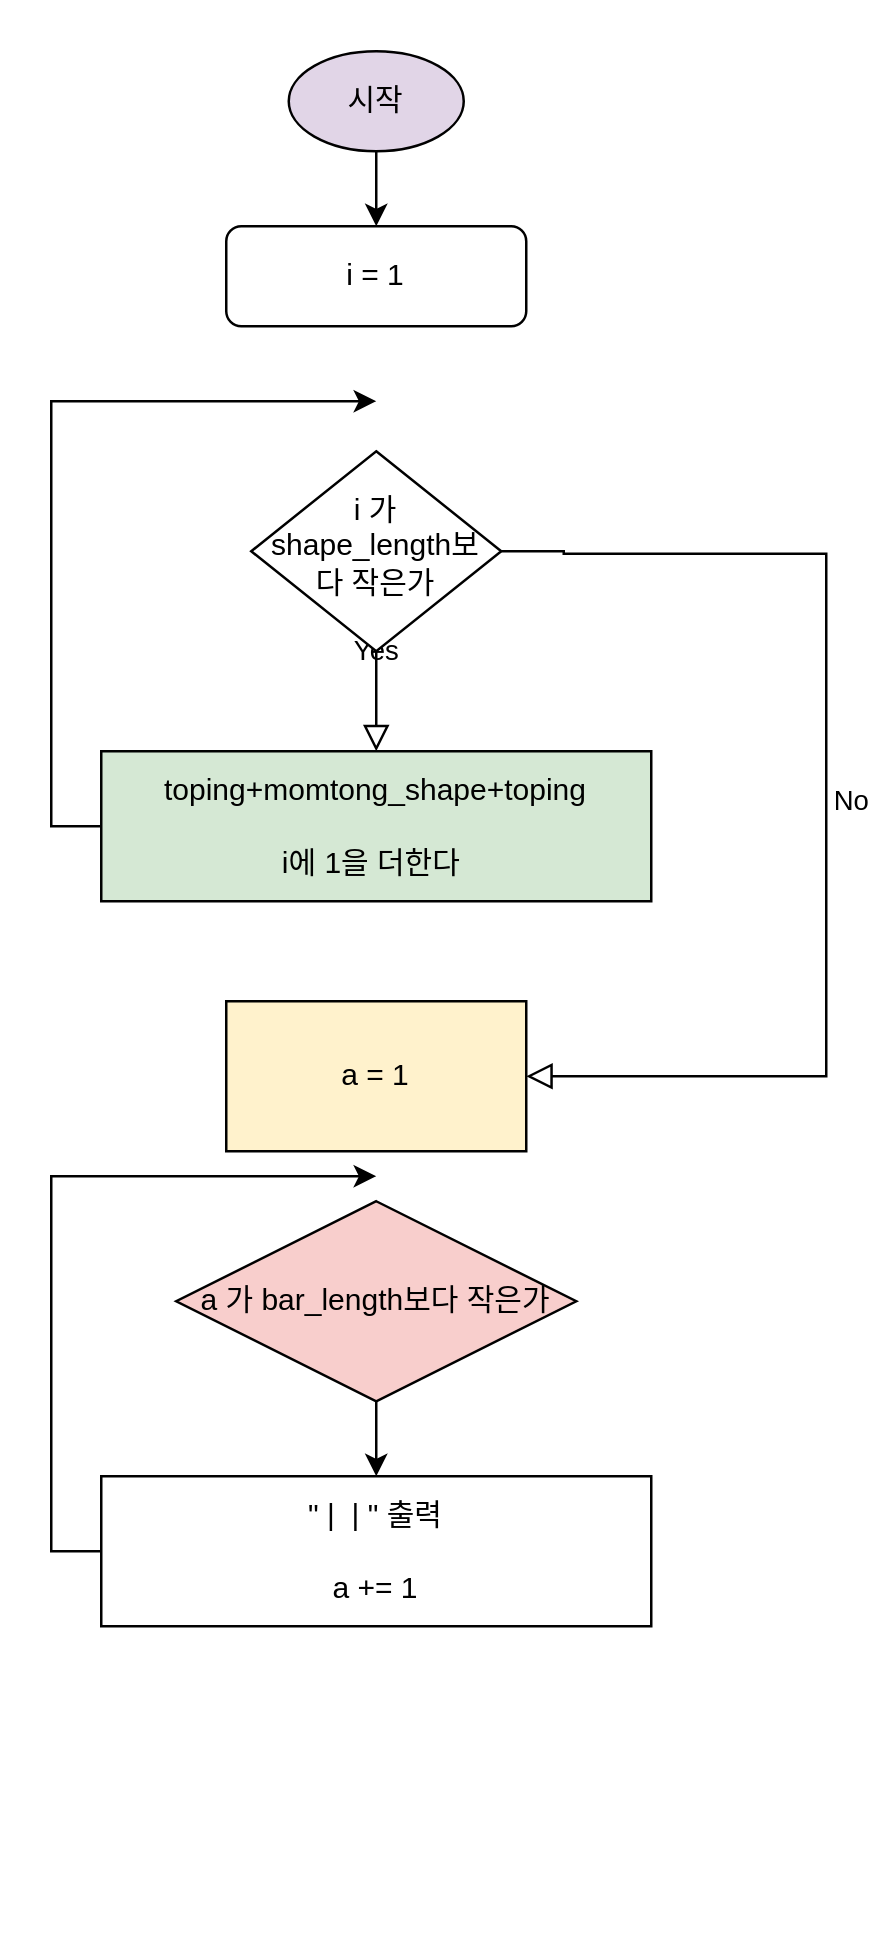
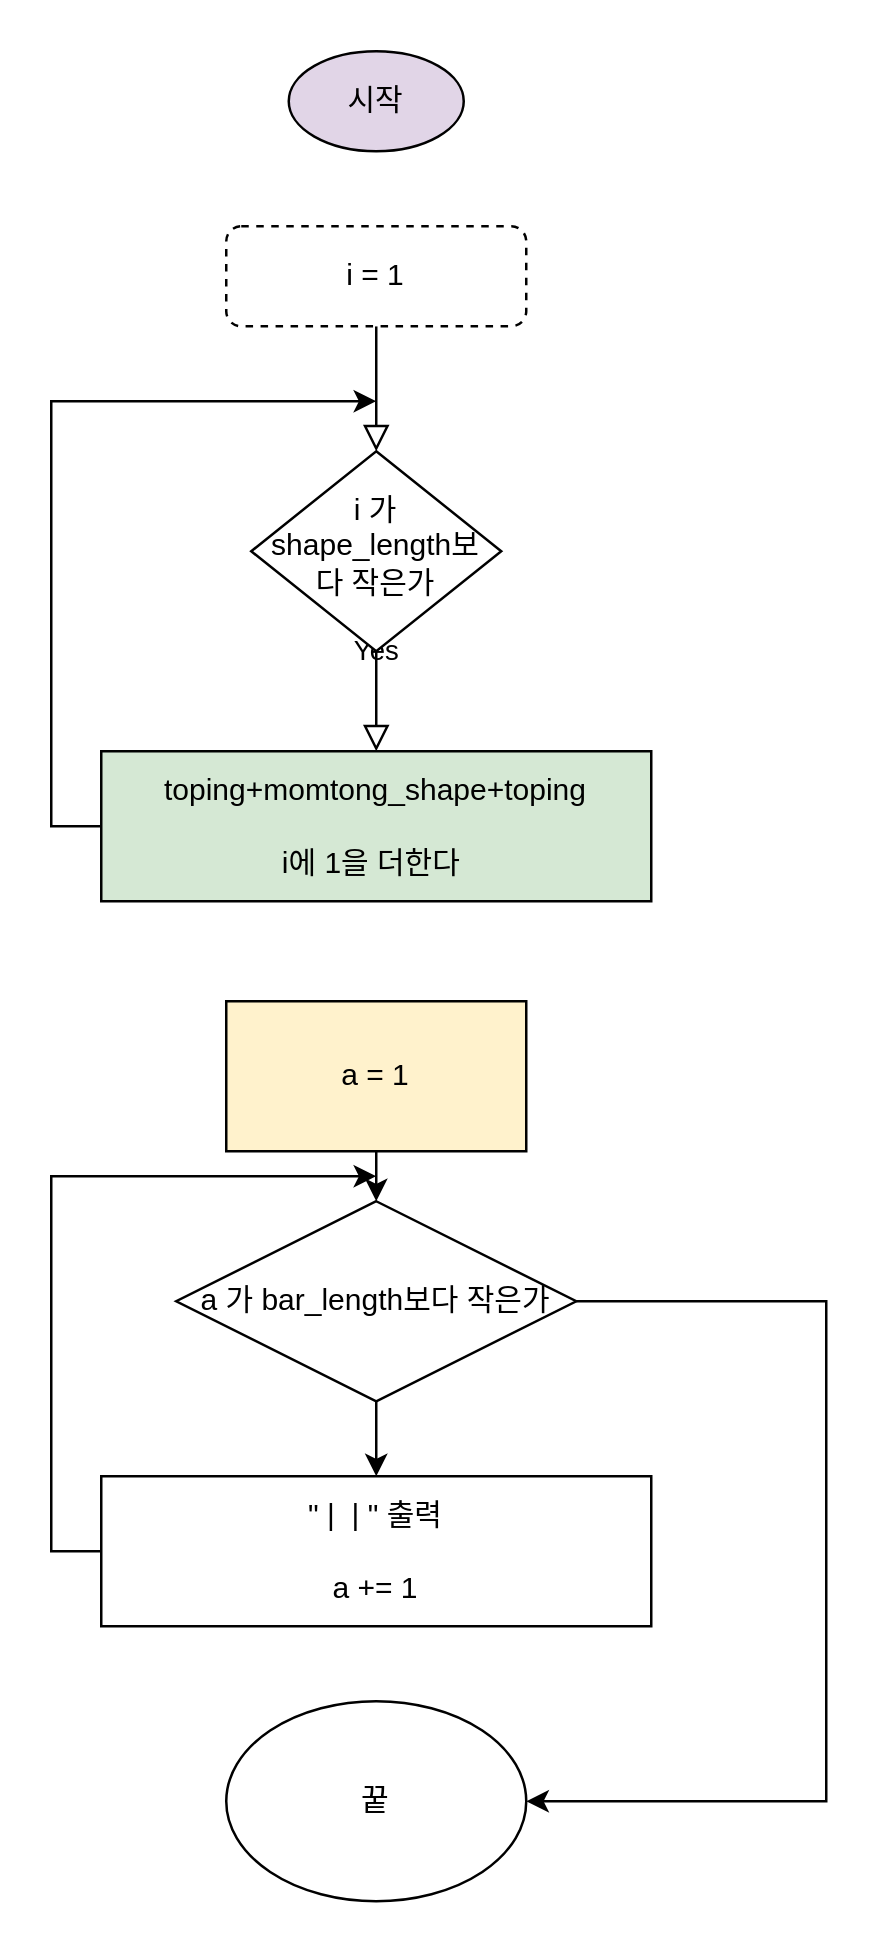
- <mxCell id="7" style="edgeStyle=orthogonalEdgeStyle;rounded=0;orthogonalLoop=1;jettySize=auto;html=1;exitX=0.5;exitY=1;exitDx=0;exitDy=0;" edge="1" parent="1" source="8" target="3"><mxGeometry relative="1" as="geometry" /></mxCell>
- <mxCell id="3" value="i = 1" style="rounded=1;whiteSpace=wrap;html=1;fontSize=12;glass=0;strokeWidth=1;shadow=0;" vertex="1" parent="1"><mxGeometry x="90" y="90" width="120" height="40" as="geometry" /></mxCell>
+ <mxCell id="3" value="i = 1" style="rounded=1;whiteSpace=wrap;html=1;fontSize=12;glass=0;strokeWidth=1;shadow=0;dashed=1;" vertex="1" parent="1"><mxGeometry x="90" y="90" width="120" height="40" as="geometry" /></mxCell>
+ <mxCell id="2" value="" style="rounded=0;html=1;jettySize=auto;orthogonalLoop=1;fontSize=11;endArrow=block;endFill=0;endSize=8;strokeWidth=1;shadow=0;labelBackgroundColor=none;edgeStyle=orthogonalEdgeStyle;" edge="1" parent="1" source="3" target="6"><mxGeometry relative="1" as="geometry" /></mxCell>
- <mxCell id="5" value="No" style="edgeStyle=orthogonalEdgeStyle;rounded=0;html=1;jettySize=auto;orthogonalLoop=1;fontSize=11;endArrow=block;endFill=0;endSize=8;strokeWidth=1;shadow=0;labelBackgroundColor=none;entryX=1;entryY=0.5;entryDx=0;entryDy=0;" edge="1" parent="1" source="6" target="12"><mxGeometry y="10" relative="1" as="geometry"><mxPoint as="offset" /><mxPoint x="250" y="220" as="targetPoint" /><Array as="points"><mxPoint x="225" y="220" /><mxPoint x="225" y="221" /><mxPoint x="330" y="221" /><mxPoint x="330" y="430" /></Array></mxGeometry></mxCell>
+ <mxCell id="11" style="edgeStyle=orthogonalEdgeStyle;rounded=0;orthogonalLoop=1;jettySize=auto;html=1;exitX=0.5;exitY=1;exitDx=0;exitDy=0;entryX=0.5;entryY=0;entryDx=0;entryDy=0;" edge="1" parent="1" source="12" target="15"><mxGeometry relative="1" as="geometry" /></mxCell>
- <mxCell id="15" value="a 가 bar_length보다 작은가" style="rhombus;whiteSpace=wrap;html=1;fillColor=#f8cecc;" vertex="1" parent="1"><mxGeometry x="70" y="480" width="160" height="80" as="geometry" /></mxCell>
+ <mxCell id="15" value="a 가 bar_length보다 작은가" style="rhombus;whiteSpace=wrap;html=1;" vertex="1" parent="1"><mxGeometry x="70" y="480" width="160" height="80" as="geometry" /></mxCell>
+ <mxCell id="14" style="edgeStyle=orthogonalEdgeStyle;rounded=0;orthogonalLoop=1;jettySize=auto;html=1;exitX=1;exitY=0.5;exitDx=0;exitDy=0;entryX=1;entryY=0.5;entryDx=0;entryDy=0;" edge="1" parent="1" source="15" target="18"><mxGeometry relative="1" as="geometry"><Array as="points"><mxPoint x="330" y="520" /><mxPoint x="330" y="720" /></Array></mxGeometry></mxCell>
+ <mxCell id="18" value="꿑" style="ellipse;whiteSpace=wrap;html=1;" vertex="1" parent="1"><mxGeometry x="90" y="680" width="120" height="80" as="geometry" /></mxCell>
